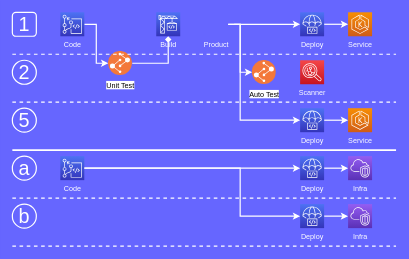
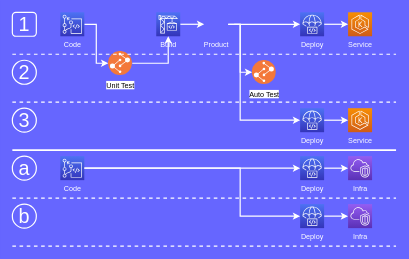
+ <mxCell id="4" style="edgeStyle=orthogonalEdgeStyle;rounded=0;orthogonalLoop=1;jettySize=auto;html=1;fontColor=#FFFFFF;endArrow=classic;endFill=1;strokeWidth=2;strokeColor=#FFFFFF;" edge="1" parent="1" source="5" target="9"><mxGeometry relative="1" as="geometry" /></mxCell>
- <mxCell id="22" style="edgeStyle=orthogonalEdgeStyle;rounded=0;orthogonalLoop=1;jettySize=auto;html=1;fontColor=#FFFFFF;strokeWidth=2;strokeColor=#FFFFFF;endArrow=diamond;" edge="1" parent="1" source="23" target="5"><mxGeometry relative="1" as="geometry" /></mxCell>
+ <mxCell id="22" style="edgeStyle=orthogonalEdgeStyle;rounded=0;orthogonalLoop=1;jettySize=auto;html=1;fontColor=#FFFFFF;strokeWidth=2;strokeColor=#FFFFFF;" edge="1" parent="1" source="23" target="5"><mxGeometry relative="1" as="geometry" /></mxCell>
- <mxCell id="21" value="Scanner" style="sketch=0;points=[[0,0,0],[0.25,0,0],[0.5,0,0],[0.75,0,0],[1,0,0],[0,1,0],[0.25,1,0],[0.5,1,0],[0.75,1,0],[1,1,0],[0,0.25,0],[0,0.5,0],[0,0.75,0],[1,0.25,0],[1,0.5,0],[1,0.75,0]];outlineConnect=0;fontColor=#FFFFFF;gradientColor=#F54749;gradientDirection=north;fillColor=#C7131F;strokeColor=#ffffff;dashed=0;verticalLabelPosition=bottom;verticalAlign=top;align=center;html=1;fontSize=12;fontStyle=0;aspect=fixed;shape=mxgraph.aws4.resourceIcon;resIcon=mxgraph.aws4.inspector;labelBackgroundColor=none;" vertex="1" parent="1"><mxGeometry x="500" y="100" width="40" height="40" as="geometry" /></mxCell>
- <mxCell id="36" value="5" style="ellipse;whiteSpace=wrap;html=1;aspect=fixed;labelBackgroundColor=none;fontColor=#FFFFFF;fillColor=none;strokeColor=#FFFFFF;strokeWidth=2;fontSize=33;" vertex="1" parent="1"><mxGeometry y="180" width="40" height="40" as="geometry" x="20" /></mxCell>
+ <mxCell id="36" value="3" style="ellipse;whiteSpace=wrap;html=1;aspect=fixed;labelBackgroundColor=none;fontColor=#FFFFFF;fillColor=none;strokeColor=#FFFFFF;strokeWidth=2;fontSize=33;" vertex="1" parent="1"><mxGeometry y="180" width="40" height="40" as="geometry" x="20" /></mxCell>
